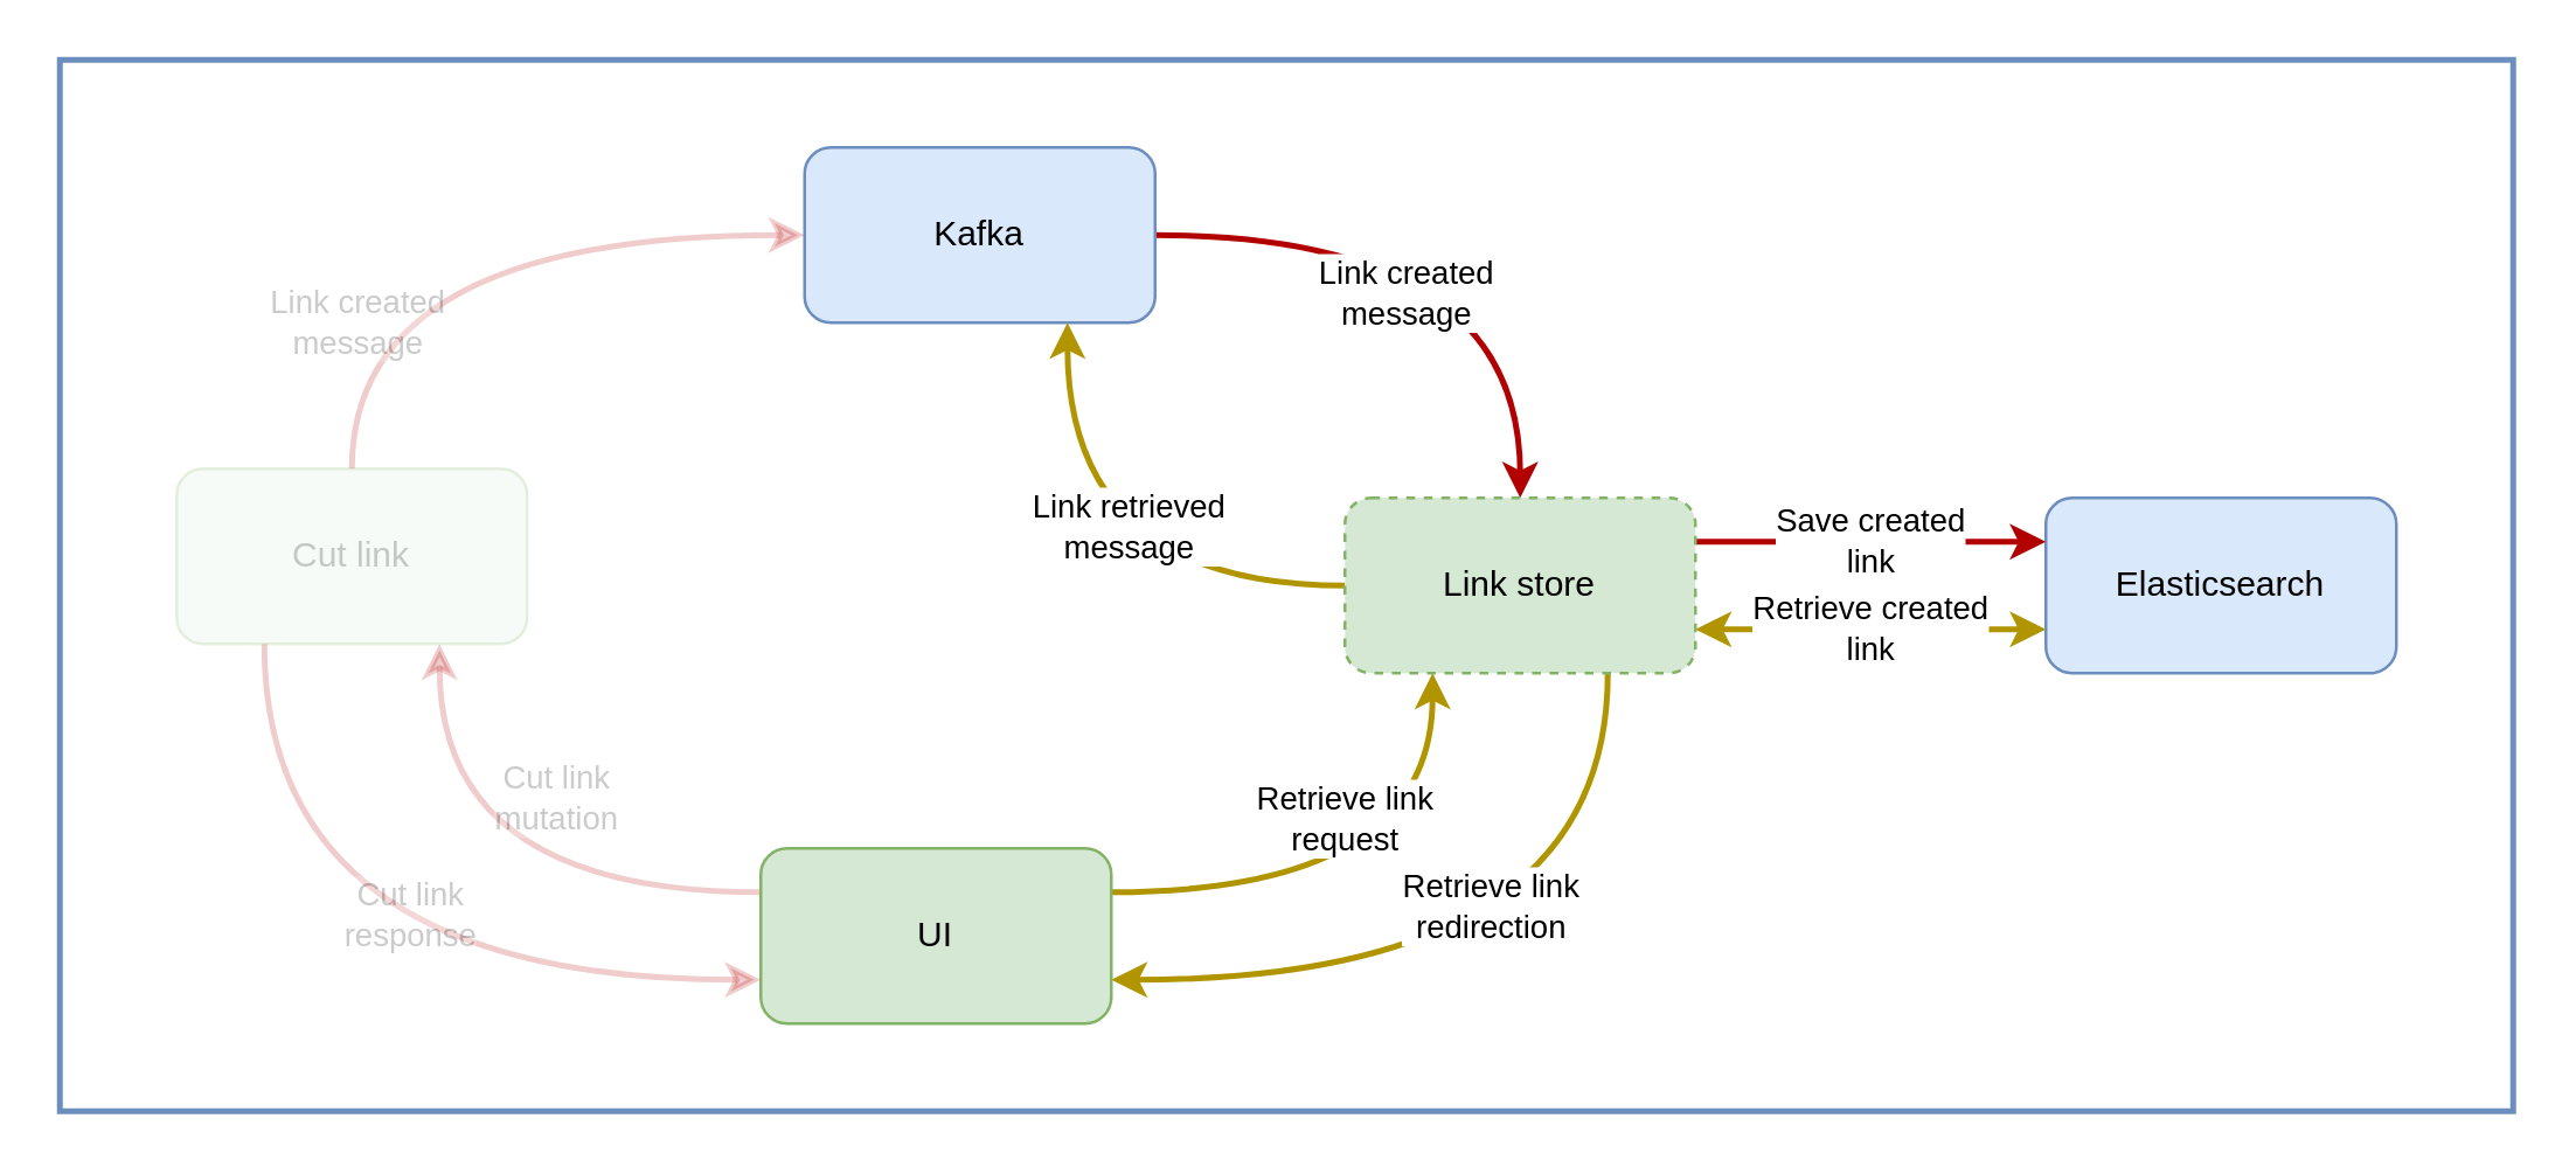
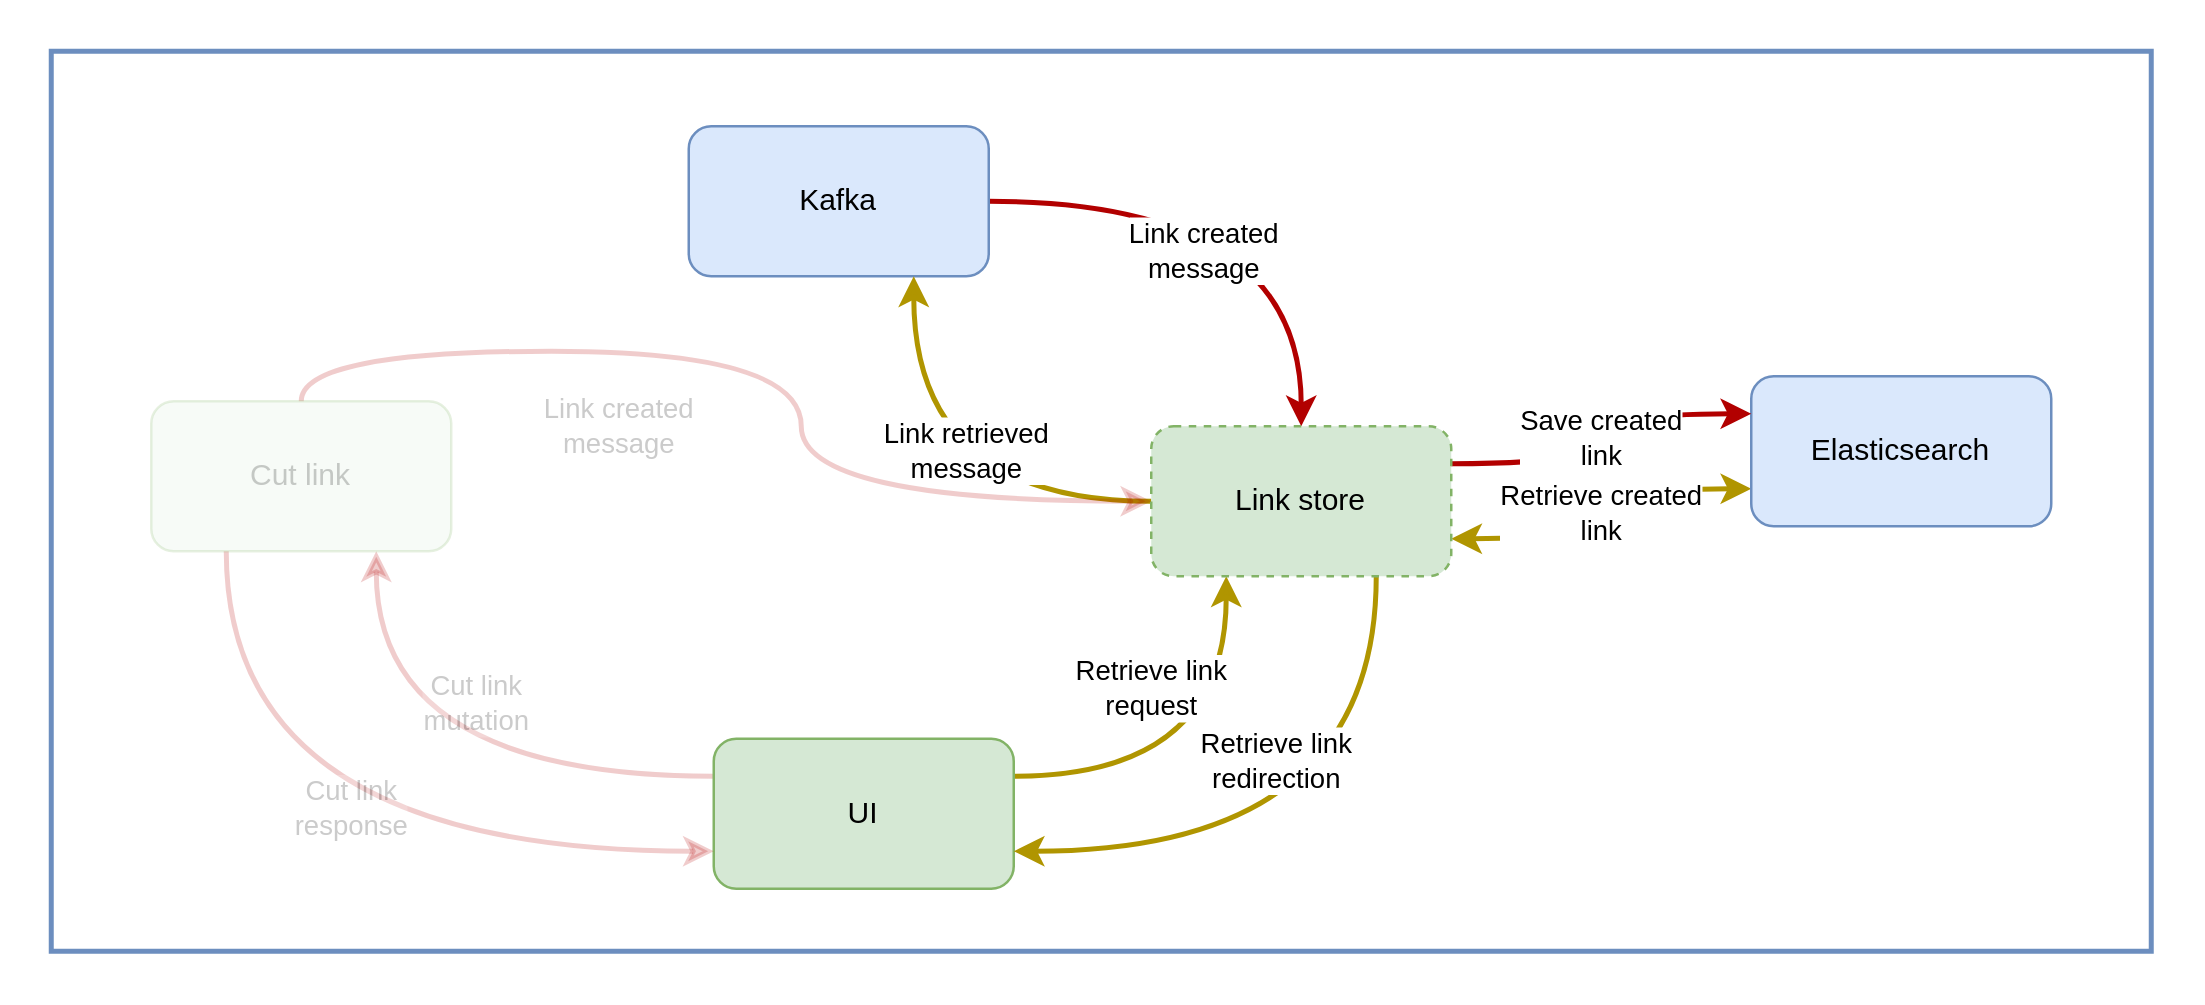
- <mxCell id="13" value="Link created&lt;br&gt;message" style="edgeStyle=orthogonalEdgeStyle;curved=1;rounded=0;orthogonalLoop=1;jettySize=auto;html=1;exitX=0.5;exitY=0;exitDx=0;exitDy=0;entryX=0;entryY=0.5;entryDx=0;entryDy=0;fillColor=#e51400;strokeColor=#B20000;strokeWidth=2;opacity=20;textOpacity=20;" parent="1" source="15" target="8" edge="1"><mxGeometry x="-0.3" y="-30" relative="1" as="geometry"><mxPoint as="offset" /></mxGeometry></mxCell>
+ <mxCell id="13" value="Link created&lt;br&gt;message" style="edgeStyle=orthogonalEdgeStyle;curved=1;rounded=0;orthogonalLoop=1;jettySize=auto;html=1;exitX=0.5;exitY=0;exitDx=0;exitDy=0;fillColor=#e51400;strokeColor=#B20000;strokeWidth=2;opacity=20;textOpacity=20;" parent="1" source="15" target="12" edge="1"><mxGeometry x="-0.3" y="-30" relative="1" as="geometry"><mxPoint as="offset" /></mxGeometry></mxCell>
- <mxCell id="6" value="Elasticsearch" style="rounded=1;whiteSpace=wrap;html=1;fillColor=#dae8fc;strokeColor=#6c8ebf;" parent="1" vertex="1"><mxGeometry x="700" y="170" width="120" height="60" as="geometry" /></mxCell>
+ <mxCell id="6" value="Elasticsearch" style="rounded=1;whiteSpace=wrap;html=1;fillColor=#dae8fc;strokeColor=#6c8ebf;" parent="1" vertex="1"><mxGeometry x="700" y="150" width="120" height="60" as="geometry" /></mxCell>
- <mxCell id="4" value="UI" style="rounded=1;whiteSpace=wrap;html=1;fillColor=#d5e8d4;strokeColor=#82b366;" parent="1" vertex="1"><mxGeometry x="260" y="290" width="120" height="60" as="geometry" /></mxCell>
+ <mxCell id="4" value="UI" style="rounded=1;whiteSpace=wrap;html=1;fillColor=#d5e8d4;strokeColor=#82b366;" parent="1" vertex="1"><mxGeometry x="285" y="295" width="120" height="60" as="geometry" /></mxCell>
